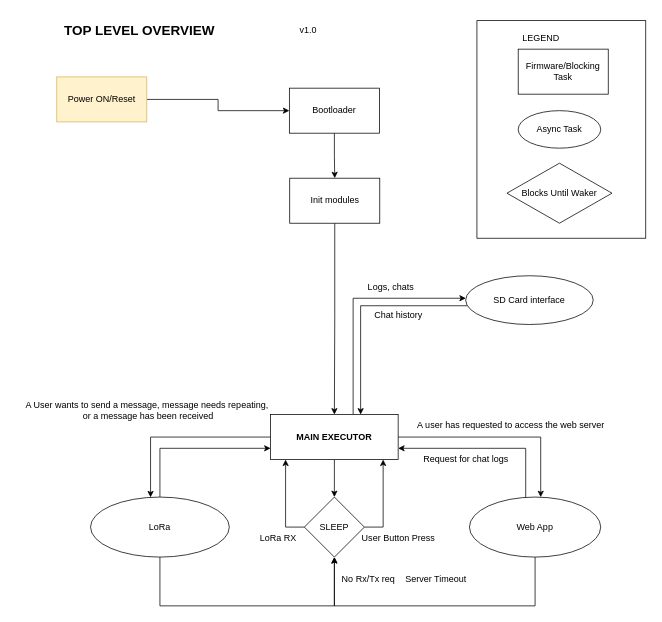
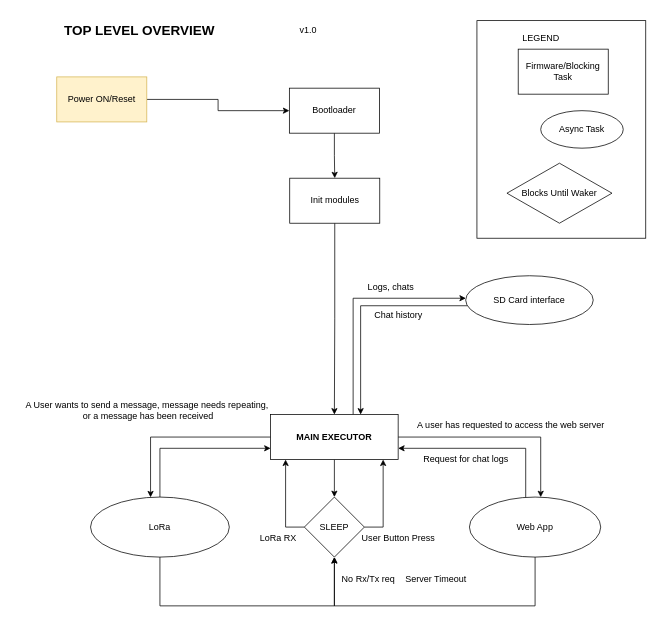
- <mxCell id="22" value="Async Task" style="ellipse;whiteSpace=wrap;html=1;" parent="1" vertex="1"><mxGeometry x="690" y="147" width="110" height="50" as="geometry" /></mxCell>
+ <mxCell id="22" value="Async Task" style="ellipse;whiteSpace=wrap;html=1;" parent="1" vertex="1"><mxGeometry x="720" y="147" width="110" height="50" as="geometry" /></mxCell>
